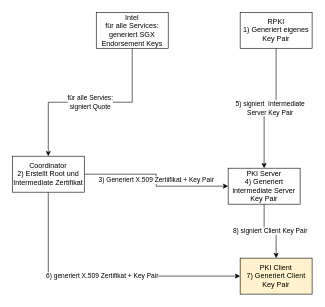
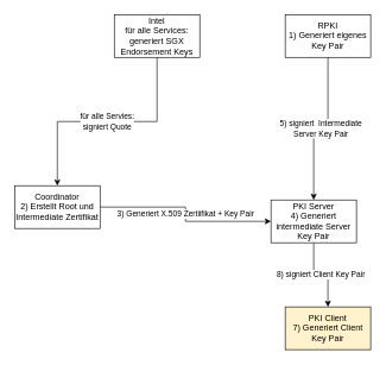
- <mxCell id="6" value="6) generiert X.509 Zertifikat + Key Pair" style="edgeStyle=orthogonalEdgeStyle;rounded=0;orthogonalLoop=1;jettySize=auto;html=1;exitX=0.5;exitY=1;exitDx=0;exitDy=0;entryX=0;entryY=0.5;entryDx=0;entryDy=0;" edge="1" parent="1" source="8" target="11"><mxGeometry relative="1" as="geometry" /></mxCell>
